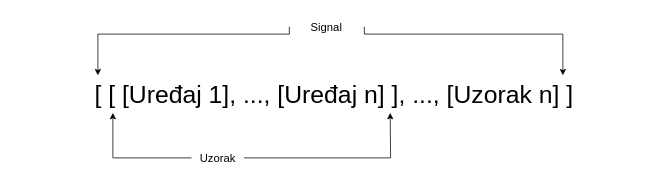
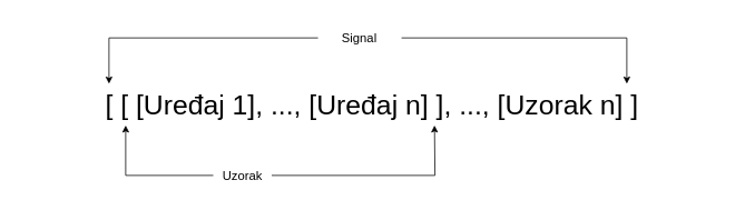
- <mxCell id="5" value="&lt;font style=&quot;font-size: 15px&quot;&gt;Signal&lt;/font&gt;" style="text;html=1;strokeColor=none;fillColor=none;align=center;verticalAlign=middle;whiteSpace=wrap;rounded=0;" vertex="1" parent="1"><mxGeometry x="385.25" y="10" width="100" height="50" as="geometry" /></mxCell>
+ <mxCell id="5" value="&lt;font style=&quot;font-size: 15px&quot;&gt;Signal&lt;/font&gt;" style="text;html=1;strokeColor=none;fillColor=none;align=center;verticalAlign=middle;whiteSpace=wrap;rounded=0;" vertex="1" parent="1"><mxGeometry x="380.25" y="20" width="100" height="50" as="geometry" /></mxCell>
